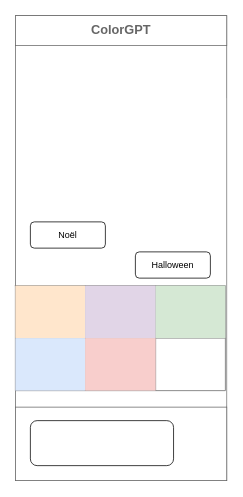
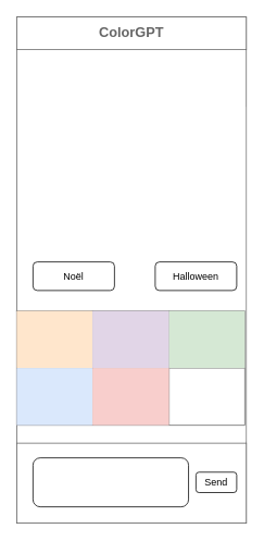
- <mxCell id="17" value="Noël" style="rounded=1;whiteSpace=wrap;html=1;" vertex="1" parent="2"><mxGeometry x="20" y="275" width="100" height="35" as="geometry" /></mxCell>
+ <mxCell id="17" value="Noël" style="rounded=1;whiteSpace=wrap;html=1;" vertex="1" parent="2"><mxGeometry x="20" y="300" width="100" height="35" as="geometry" /></mxCell>
- <mxCell id="18" value="Halloween" style="rounded=1;whiteSpace=wrap;html=1;" vertex="1" parent="2"><mxGeometry x="160" y="315" width="100" height="35" as="geometry" /></mxCell>
+ <mxCell id="18" value="Halloween" style="rounded=1;whiteSpace=wrap;html=1;" vertex="1" parent="2"><mxGeometry x="170" y="300" width="100" height="35" as="geometry" /></mxCell>
+ <mxCell id="7" value="Send" style="rounded=1;whiteSpace=wrap;html=1;" vertex="1" parent="2"><mxGeometry x="220" y="557.5" width="50" height="25" as="geometry" /></mxCell>
